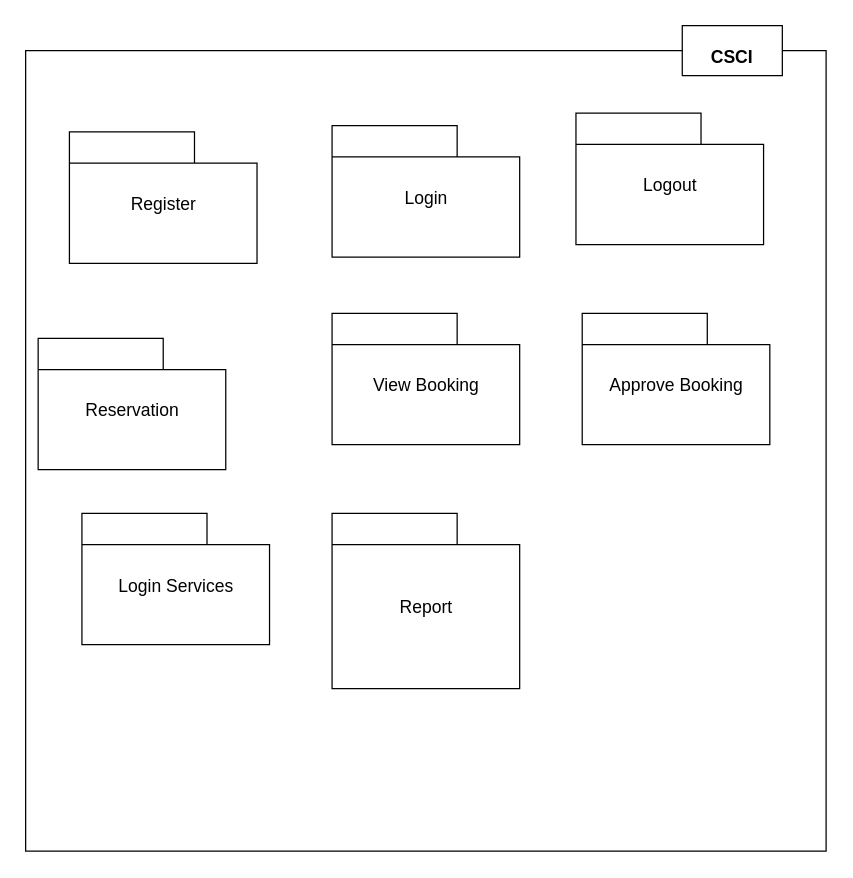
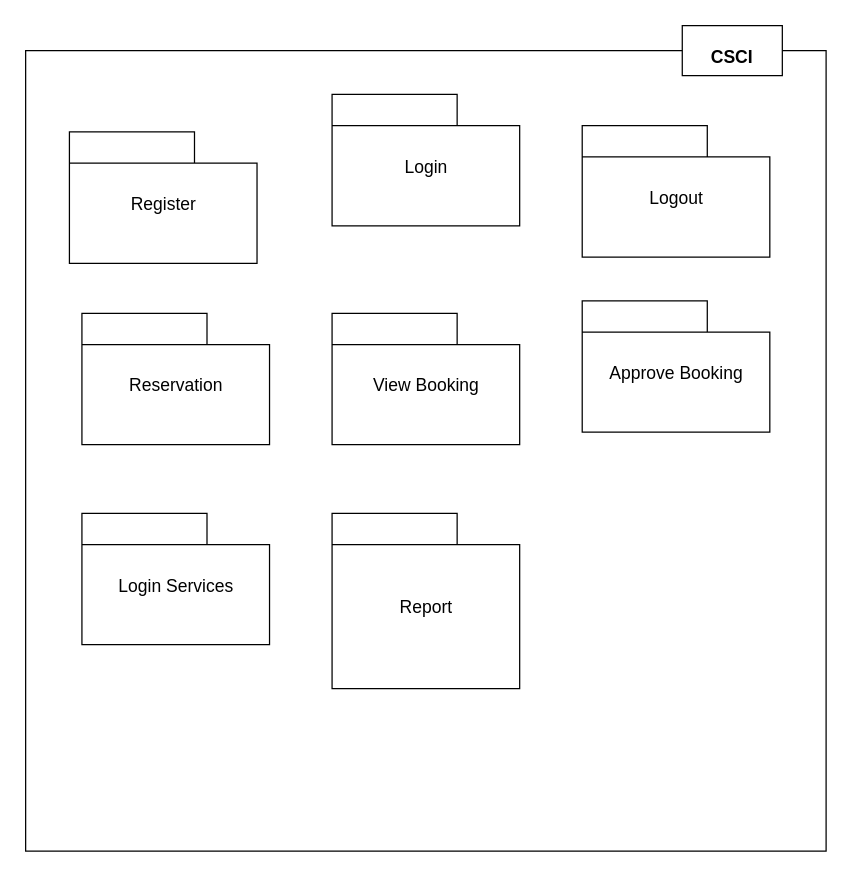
- <mxCell id="10" value="Logout" style="shape=folder;spacingTop=10;tabWidth=100;tabHeight=25;tabPosition=left;html=1;fontSize=14;" vertex="1" parent="2"><mxGeometry x="440" y="70" width="150" height="105" as="geometry" /></mxCell>
+ <mxCell id="10" value="Logout" style="shape=folder;spacingTop=10;tabWidth=100;tabHeight=25;tabPosition=left;html=1;fontSize=14;" vertex="1" parent="2"><mxGeometry x="445" y="80" width="150" height="105" as="geometry" /></mxCell>
- <mxCell id="13" value="Login" style="shape=folder;spacingTop=10;tabWidth=100;tabHeight=25;tabPosition=left;html=1;fontSize=14;" vertex="1" parent="2"><mxGeometry x="245" y="80" width="150" height="105" as="geometry" /></mxCell>
+ <mxCell id="13" value="Login" style="shape=folder;spacingTop=10;tabWidth=100;tabHeight=25;tabPosition=left;html=1;fontSize=14;" vertex="1" parent="2"><mxGeometry x="245" y="55" width="150" height="105" as="geometry" /></mxCell>
- <mxCell id="15" value="Approve Booking" style="shape=folder;spacingTop=10;tabWidth=100;tabHeight=25;tabPosition=left;html=1;fontSize=14;" vertex="1" parent="2"><mxGeometry x="445" y="230" width="150" height="105" as="geometry" /></mxCell>
+ <mxCell id="15" value="Approve Booking" style="shape=folder;spacingTop=10;tabWidth=100;tabHeight=25;tabPosition=left;html=1;fontSize=14;" vertex="1" parent="2"><mxGeometry x="445" y="220" width="150" height="105" as="geometry" /></mxCell>
- <mxCell id="11" value="Reservation" style="shape=folder;spacingTop=10;tabWidth=100;tabHeight=25;tabPosition=left;html=1;fontSize=14;" vertex="1" parent="2"><mxGeometry x="10" y="250" width="150" height="105" as="geometry" /></mxCell>
+ <mxCell id="11" value="Reservation" style="shape=folder;spacingTop=10;tabWidth=100;tabHeight=25;tabPosition=left;html=1;fontSize=14;" vertex="1" parent="2"><mxGeometry x="45" y="230" width="150" height="105" as="geometry" /></mxCell>
